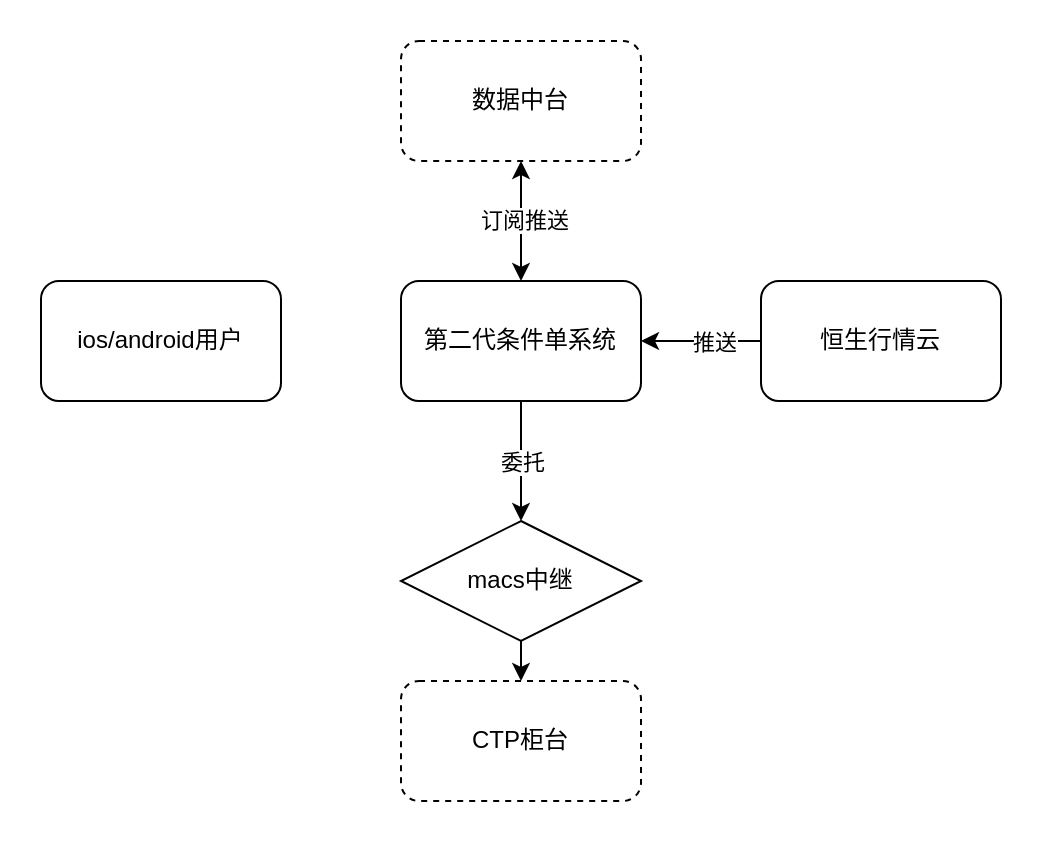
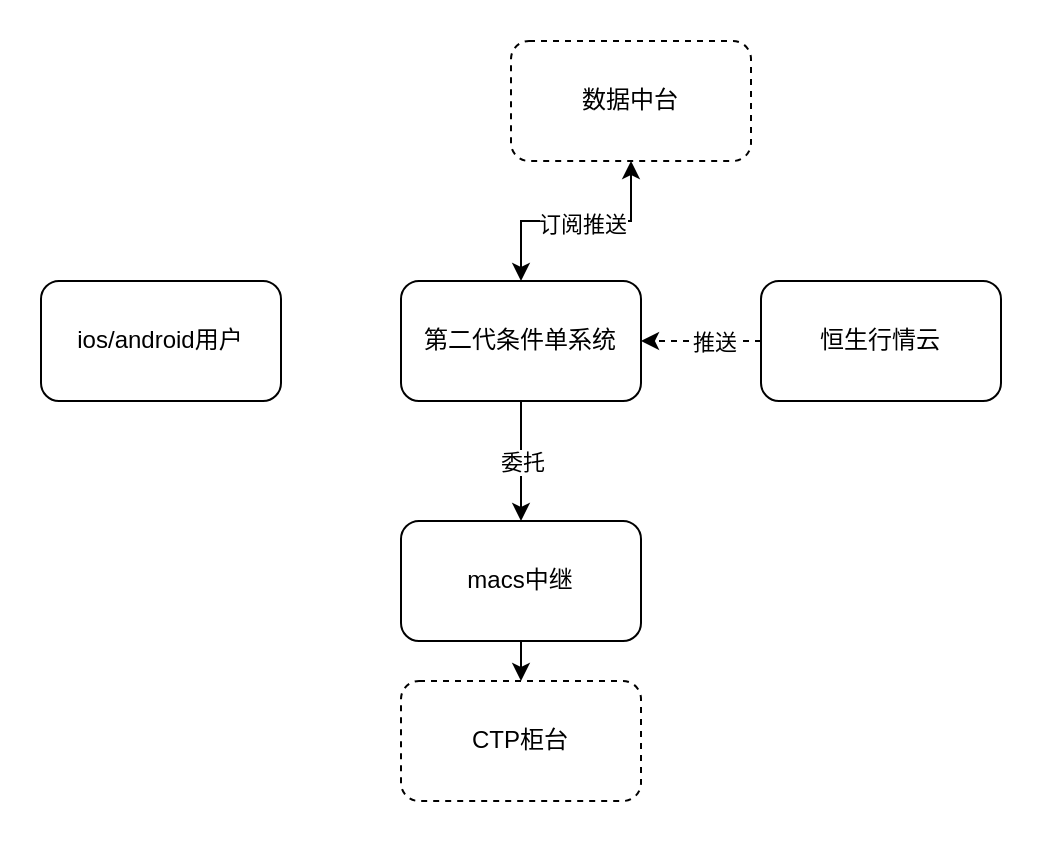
- <mxCell id="14" value="数据中台" style="rounded=1;whiteSpace=wrap;html=1;dashed=1;" vertex="1" parent="1"><mxGeometry x="200" y="20" width="120" height="60" as="geometry" /></mxCell>
+ <mxCell id="14" value="数据中台" style="rounded=1;whiteSpace=wrap;html=1;dashed=1;" vertex="1" parent="1"><mxGeometry x="255" y="20" width="120" height="60" as="geometry" /></mxCell>
- <mxCell id="8" style="edgeStyle=orthogonalEdgeStyle;rounded=0;orthogonalLoop=1;jettySize=auto;html=1;exitX=0;exitY=0.5;exitDx=0;exitDy=0;entryX=1;entryY=0.5;entryDx=0;entryDy=0;" edge="1" parent="1" source="10" target="6"><mxGeometry relative="1" as="geometry" /></mxCell>
+ <mxCell id="8" style="edgeStyle=orthogonalEdgeStyle;rounded=0;orthogonalLoop=1;jettySize=auto;html=1;exitX=0;exitY=0.5;exitDx=0;exitDy=0;entryX=1;entryY=0.5;entryDx=0;entryDy=0;dashed=1;" edge="1" parent="1" source="10" target="6"><mxGeometry relative="1" as="geometry" /></mxCell>
- <mxCell id="12" value="macs中继" style="rhombus;whiteSpace=wrap;html=1;" vertex="1" parent="1"><mxGeometry x="200" y="260" width="120" height="60" as="geometry" /></mxCell>
+ <mxCell id="12" value="macs中继" style="rounded=1;whiteSpace=wrap;html=1;" vertex="1" parent="1"><mxGeometry x="200" y="260" width="120" height="60" as="geometry" /></mxCell>
